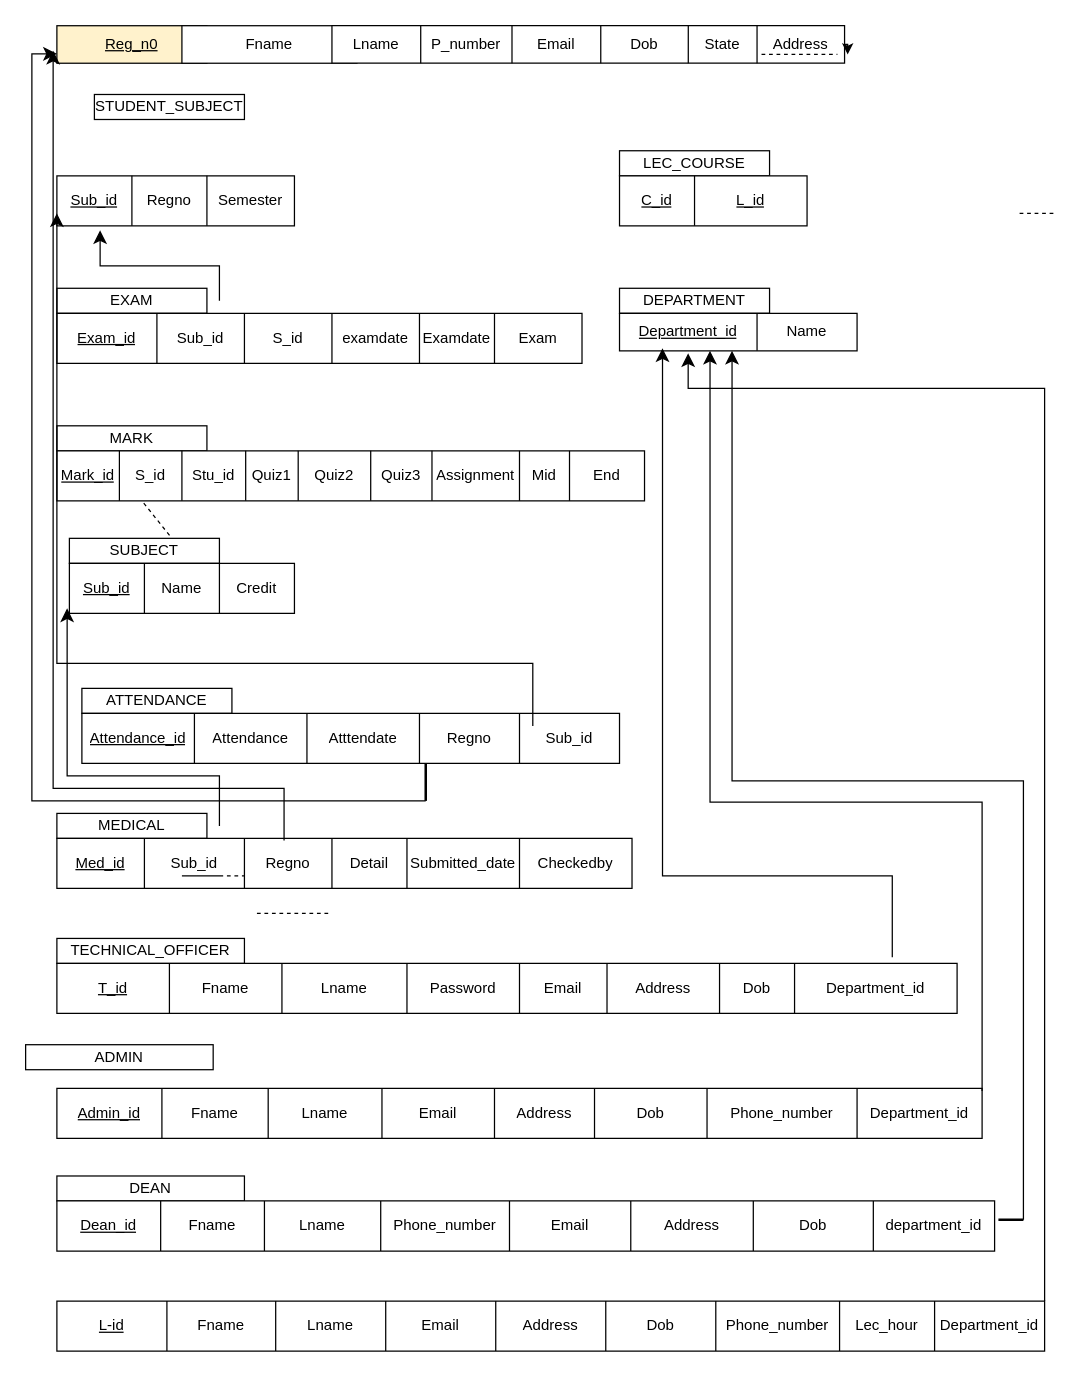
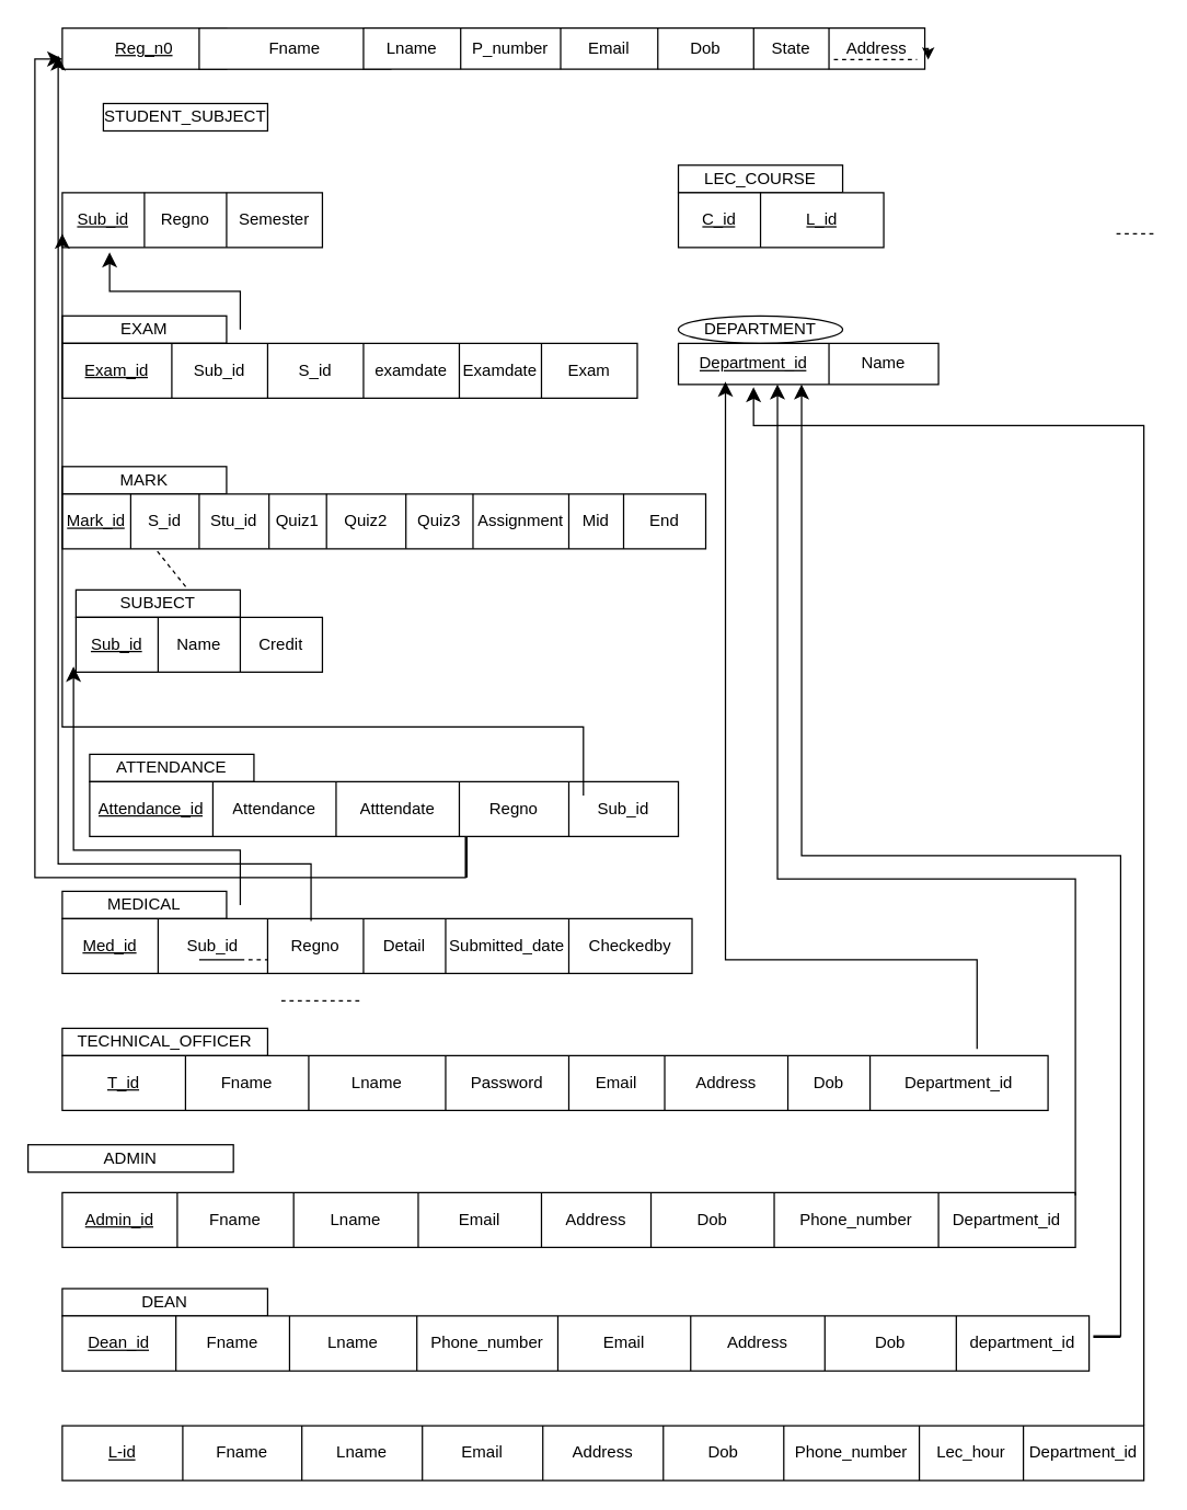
- <mxCell id="2" value="&lt;u&gt;Reg_n0&lt;/u&gt;" style="rounded=0;whiteSpace=wrap;html=1;fillColor=#fff2cc;" parent="1" vertex="1"><mxGeometry x="45" y="20" width="120" height="30" as="geometry" /></mxCell>
+ <mxCell id="2" value="&lt;u&gt;Reg_n0&lt;/u&gt;" style="rounded=0;whiteSpace=wrap;html=1;" parent="1" vertex="1"><mxGeometry x="45" y="20" width="120" height="30" as="geometry" /></mxCell>
- <mxCell id="14" value="&lt;font style=&quot;color: light-dark(rgb(0, 0, 0), rgb(0, 0, 0));&quot;&gt;DEPARTMENT&lt;/font&gt;" style="rounded=0;whiteSpace=wrap;html=1;fillColor=light-dark(#FFFFFF,#6DB2FF);" parent="1" vertex="1"><mxGeometry x="495" y="230" width="120" height="20" as="geometry" /></mxCell>
+ <mxCell id="14" value="&lt;font style=&quot;color: light-dark(rgb(0, 0, 0), rgb(0, 0, 0));&quot;&gt;DEPARTMENT&lt;/font&gt;" style="ellipse;whiteSpace=wrap;html=1;fillColor=light-dark(#FFFFFF,#6DB2FF);" parent="1" vertex="1"><mxGeometry x="495" y="230" width="120" height="20" as="geometry" /></mxCell>
